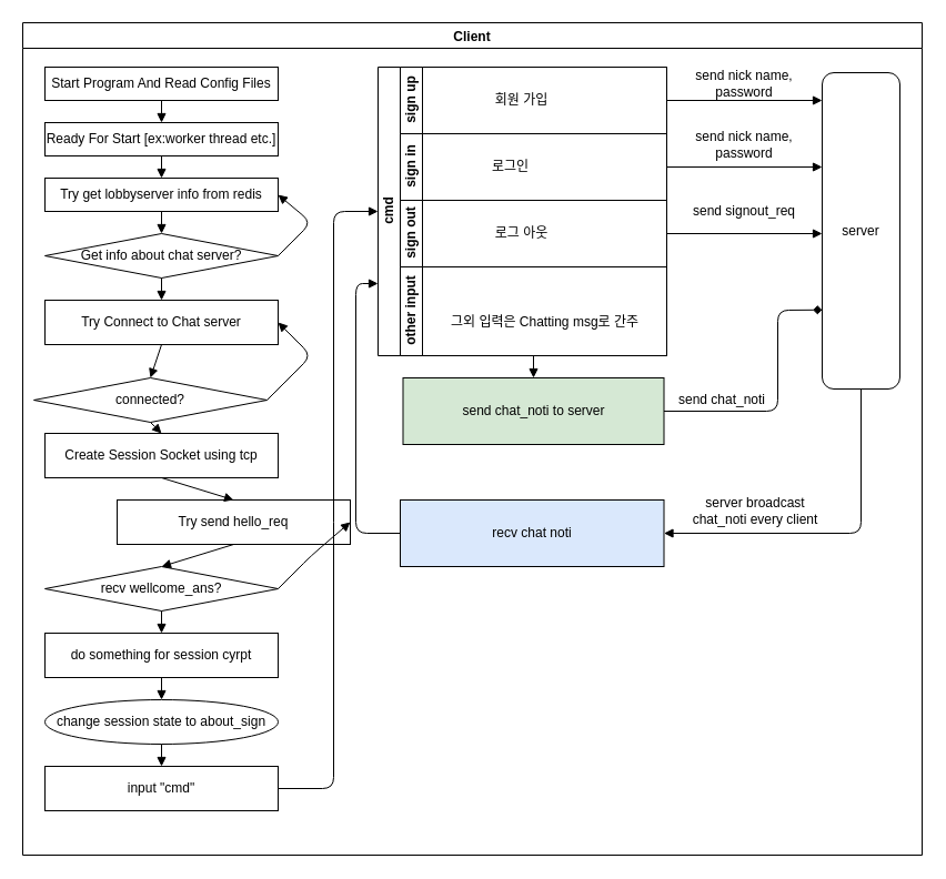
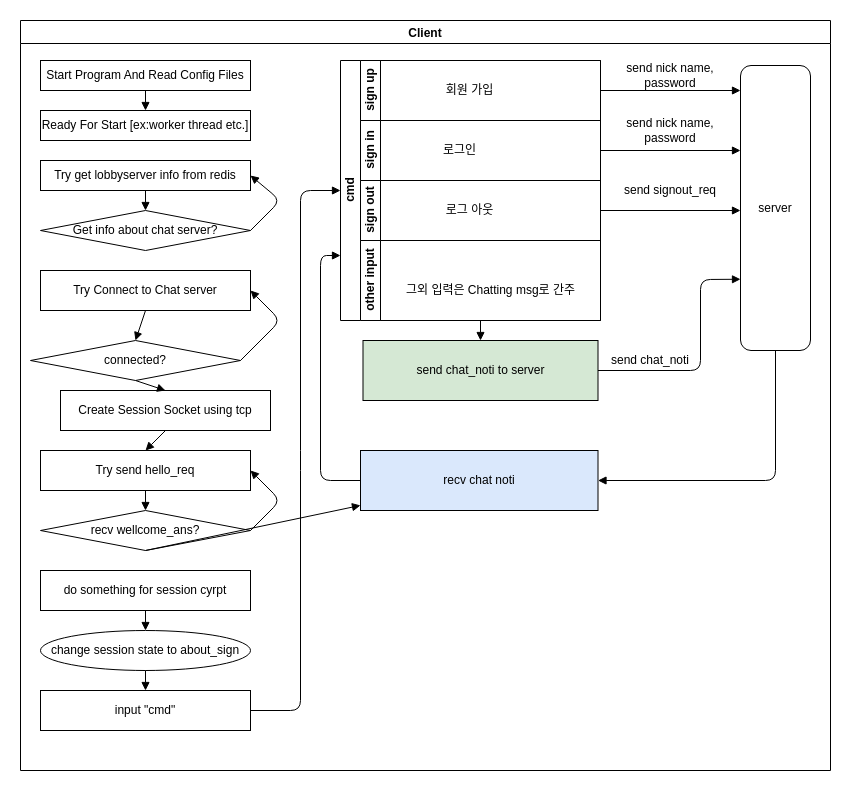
- <mxCell id="25" value="" style="endArrow=block;endFill=1;endSize=6;html=1;exitX=0.5;exitY=1;exitDx=0;exitDy=0;entryX=0.5;entryY=0;entryDx=0;entryDy=0;" edge="1" parent="2" source="4" target="5"><mxGeometry width="100" relative="1" as="geometry"><mxPoint x="480" y="300" as="sourcePoint" /><mxPoint x="580" y="300" as="targetPoint" /></mxGeometry></mxCell>
- <mxCell id="27" value="" style="endArrow=block;endFill=1;endSize=6;html=1;exitX=0.5;exitY=1;exitDx=0;exitDy=0;entryX=0.5;entryY=0;entryDx=0;entryDy=0;" edge="1" parent="2" source="6" target="7"><mxGeometry width="100" relative="1" as="geometry"><mxPoint x="480" y="400" as="sourcePoint" /><mxPoint x="580" y="400" as="targetPoint" /></mxGeometry></mxCell>
- <mxCell id="48" value="" style="endArrow=diamond;endFill=1;endSize=6;html=1;exitX=1;exitY=0.5;exitDx=0;exitDy=0;entryX=0;entryY=0.75;entryDx=0;entryDy=0;" edge="1" parent="2" source="40" target="51"><mxGeometry width="100" relative="1" as="geometry"><mxPoint x="480" y="400" as="sourcePoint" /><mxPoint x="775.04" y="379.04" as="targetPoint" /><Array as="points"><mxPoint x="680" y="350" /><mxPoint x="680" y="259" /></Array></mxGeometry></mxCell>
+ <mxCell id="48" value="" style="endArrow=block;endFill=1;endSize=6;html=1;exitX=1;exitY=0.5;exitDx=0;exitDy=0;entryX=0;entryY=0.75;entryDx=0;entryDy=0;" edge="1" parent="2" source="40" target="51"><mxGeometry width="100" relative="1" as="geometry"><mxPoint x="480" y="400" as="sourcePoint" /><mxPoint x="775.04" y="379.04" as="targetPoint" /><Array as="points"><mxPoint x="680" y="350" /><mxPoint x="680" y="259" /></Array></mxGeometry></mxCell>
- <mxCell id="9" value="Create Session Socket using tcp" style="rounded=0;whiteSpace=wrap;html=1;" vertex="1" parent="2"><mxGeometry x="20" y="370" width="210" height="40" as="geometry" /></mxCell>
+ <mxCell id="9" value="Create Session Socket using tcp" style="rounded=0;whiteSpace=wrap;html=1;" vertex="1" parent="2"><mxGeometry x="40" y="370" width="210" height="40" as="geometry" /></mxCell>
- <mxCell id="47" value="server broadcast chat_noti every client" style="text;html=1;strokeColor=none;fillColor=none;align=center;verticalAlign=middle;whiteSpace=wrap;rounded=0;" vertex="1" parent="2"><mxGeometry x="590" y="430" width="140" height="20" as="geometry" /></mxCell>
- <mxCell id="10" value="Try send hello_req" style="rounded=0;whiteSpace=wrap;html=1;" vertex="1" parent="2"><mxGeometry x="85" y="430" width="210" height="40" as="geometry" /></mxCell>
+ <mxCell id="10" value="Try send hello_req" style="rounded=0;whiteSpace=wrap;html=1;" vertex="1" parent="2"><mxGeometry x="20" y="430" width="210" height="40" as="geometry" /></mxCell>
- <mxCell id="32" value="" style="endArrow=block;endFill=1;endSize=6;html=1;exitX=0.5;exitY=1;exitDx=0;exitDy=0;entryX=0.5;entryY=0;entryDx=0;entryDy=0;" edge="1" parent="2" source="11" target="12"><mxGeometry width="100" relative="1" as="geometry"><mxPoint x="135" y="480" as="sourcePoint" /><mxPoint x="135" y="500" as="targetPoint" /></mxGeometry></mxCell>
+ <mxCell id="32" value="" style="endArrow=block;endFill=1;endSize=6;html=1;exitX=0.5;exitY=1;exitDx=0;exitDy=0;" edge="1" parent="2" source="11" target="42"><mxGeometry width="100" relative="1" as="geometry"><mxPoint x="135" y="480" as="sourcePoint" /><mxPoint x="135" y="500" as="targetPoint" /></mxGeometry></mxCell>
